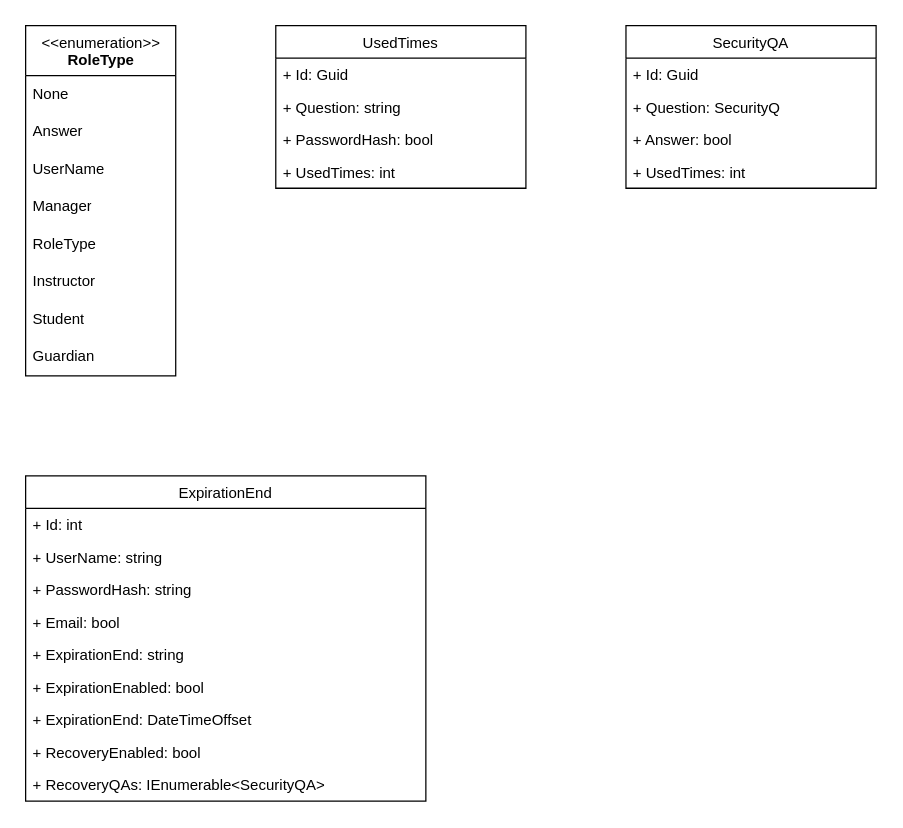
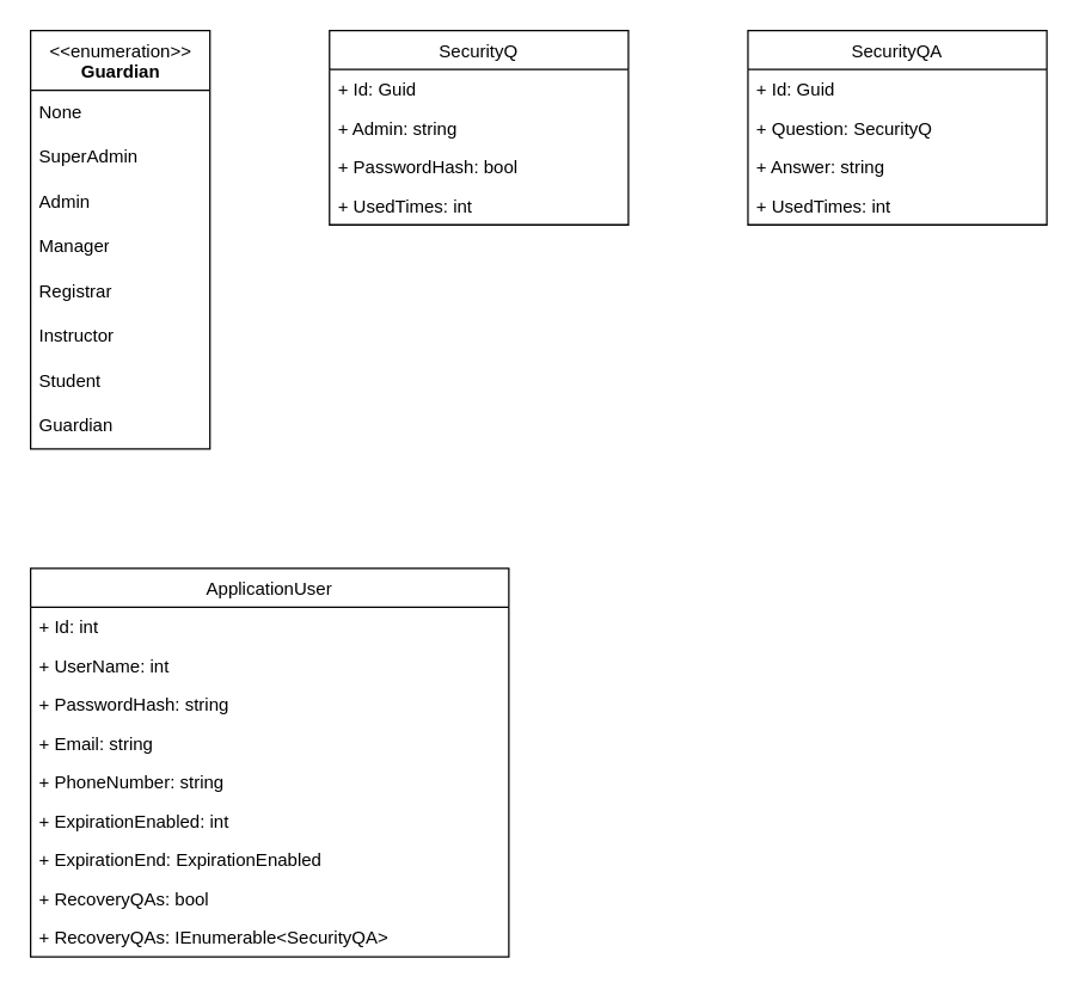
- <mxCell id="12" value="UsedTimes" style="swimlane;fontStyle=0;childLayout=stackLayout;horizontal=1;startSize=26;fillColor=none;horizontalStack=0;resizeParent=1;resizeParentMax=0;resizeLast=0;collapsible=1;marginBottom=0;" parent="1" vertex="1"><mxGeometry x="220" y="20" width="200" height="130" as="geometry" /></mxCell>
+ <mxCell id="12" value="SecurityQ" style="swimlane;fontStyle=0;childLayout=stackLayout;horizontal=1;startSize=26;fillColor=none;horizontalStack=0;resizeParent=1;resizeParentMax=0;resizeLast=0;collapsible=1;marginBottom=0;" parent="1" vertex="1"><mxGeometry x="220" y="20" width="200" height="130" as="geometry" /></mxCell>
- <mxCell id="22" value="&amp;lt;&amp;lt;enumeration&amp;gt;&amp;gt;&lt;br&gt;&lt;b&gt;RoleType&lt;/b&gt;" style="swimlane;fontStyle=0;align=center;verticalAlign=top;childLayout=stackLayout;horizontal=1;startSize=40;horizontalStack=0;resizeParent=1;resizeParentMax=0;resizeLast=0;collapsible=0;marginBottom=0;html=1;" parent="1" vertex="1"><mxGeometry x="20" y="20" width="120" height="280" as="geometry" /></mxCell>
+ <mxCell id="22" value="&amp;lt;&amp;lt;enumeration&amp;gt;&amp;gt;&lt;br&gt;&lt;b&gt;Guardian&lt;/b&gt;" style="swimlane;fontStyle=0;align=center;verticalAlign=top;childLayout=stackLayout;horizontal=1;startSize=40;horizontalStack=0;resizeParent=1;resizeParentMax=0;resizeLast=0;collapsible=0;marginBottom=0;html=1;" parent="1" vertex="1"><mxGeometry x="20" y="20" width="120" height="280" as="geometry" /></mxCell>
- <mxCell id="14" value="+ Question: string" style="text;strokeColor=none;fillColor=none;align=left;verticalAlign=top;spacingLeft=4;spacingRight=4;overflow=hidden;rotatable=0;points=[[0,0.5],[1,0.5]];portConstraint=eastwest;" parent="12" vertex="1"><mxGeometry y="52" width="200" height="26" as="geometry" /></mxCell>
+ <mxCell id="14" value="+ Admin: string" style="text;strokeColor=none;fillColor=none;align=left;verticalAlign=top;spacingLeft=4;spacingRight=4;overflow=hidden;rotatable=0;points=[[0,0.5],[1,0.5]];portConstraint=eastwest;" parent="12" vertex="1"><mxGeometry y="52" width="200" height="26" as="geometry" /></mxCell>
- <mxCell id="24" value="Answer" style="text;html=1;strokeColor=none;fillColor=none;align=left;verticalAlign=middle;spacingLeft=4;spacingRight=4;overflow=hidden;rotatable=0;points=[[0,0.5],[1,0.5]];portConstraint=eastwest;" parent="22" vertex="1"><mxGeometry y="70" width="120" height="30" as="geometry" /></mxCell>
+ <mxCell id="24" value="SuperAdmin" style="text;html=1;strokeColor=none;fillColor=none;align=left;verticalAlign=middle;spacingLeft=4;spacingRight=4;overflow=hidden;rotatable=0;points=[[0,0.5],[1,0.5]];portConstraint=eastwest;" parent="22" vertex="1"><mxGeometry y="70" width="120" height="30" as="geometry" /></mxCell>
- <mxCell id="20" value="+ Answer: bool" style="text;strokeColor=none;fillColor=none;align=left;verticalAlign=top;spacingLeft=4;spacingRight=4;overflow=hidden;rotatable=0;points=[[0,0.5],[1,0.5]];portConstraint=eastwest;" parent="17" vertex="1"><mxGeometry y="78" width="200" height="26" as="geometry" /></mxCell>
+ <mxCell id="20" value="+ Answer: string" style="text;strokeColor=none;fillColor=none;align=left;verticalAlign=top;spacingLeft=4;spacingRight=4;overflow=hidden;rotatable=0;points=[[0,0.5],[1,0.5]];portConstraint=eastwest;" parent="17" vertex="1"><mxGeometry y="78" width="200" height="26" as="geometry" /></mxCell>
- <mxCell id="25" value="UserName" style="text;html=1;strokeColor=none;fillColor=none;align=left;verticalAlign=middle;spacingLeft=4;spacingRight=4;overflow=hidden;rotatable=0;points=[[0,0.5],[1,0.5]];portConstraint=eastwest;" parent="22" vertex="1"><mxGeometry y="100" width="120" height="30" as="geometry" /></mxCell>
+ <mxCell id="25" value="Admin" style="text;html=1;strokeColor=none;fillColor=none;align=left;verticalAlign=middle;spacingLeft=4;spacingRight=4;overflow=hidden;rotatable=0;points=[[0,0.5],[1,0.5]];portConstraint=eastwest;" parent="22" vertex="1"><mxGeometry y="100" width="120" height="30" as="geometry" /></mxCell>
- <mxCell id="27" value="RoleType" style="text;html=1;strokeColor=none;fillColor=none;align=left;verticalAlign=middle;spacingLeft=4;spacingRight=4;overflow=hidden;rotatable=0;points=[[0,0.5],[1,0.5]];portConstraint=eastwest;" parent="22" vertex="1"><mxGeometry y="160" width="120" height="30" as="geometry" /></mxCell>
+ <mxCell id="27" value="Registrar" style="text;html=1;strokeColor=none;fillColor=none;align=left;verticalAlign=middle;spacingLeft=4;spacingRight=4;overflow=hidden;rotatable=0;points=[[0,0.5],[1,0.5]];portConstraint=eastwest;" parent="22" vertex="1"><mxGeometry y="160" width="120" height="30" as="geometry" /></mxCell>
- <mxCell id="2" value="ExpirationEnd" style="swimlane;fontStyle=0;childLayout=stackLayout;horizontal=1;startSize=26;fillColor=none;horizontalStack=0;resizeParent=1;resizeParentMax=0;resizeLast=0;collapsible=1;marginBottom=0;" parent="1" vertex="1"><mxGeometry x="20" y="380" width="320" height="260" as="geometry" /></mxCell>
+ <mxCell id="2" value="ApplicationUser" style="swimlane;fontStyle=0;childLayout=stackLayout;horizontal=1;startSize=26;fillColor=none;horizontalStack=0;resizeParent=1;resizeParentMax=0;resizeLast=0;collapsible=1;marginBottom=0;" parent="1" vertex="1"><mxGeometry x="20" y="380" width="320" height="260" as="geometry" /></mxCell>
- <mxCell id="4" value="+ UserName: string" style="text;strokeColor=none;fillColor=none;align=left;verticalAlign=top;spacingLeft=4;spacingRight=4;overflow=hidden;rotatable=0;points=[[0,0.5],[1,0.5]];portConstraint=eastwest;" parent="2" vertex="1"><mxGeometry y="52" width="320" height="26" as="geometry" /></mxCell>
+ <mxCell id="4" value="+ UserName: int" style="text;strokeColor=none;fillColor=none;align=left;verticalAlign=top;spacingLeft=4;spacingRight=4;overflow=hidden;rotatable=0;points=[[0,0.5],[1,0.5]];portConstraint=eastwest;" parent="2" vertex="1"><mxGeometry y="52" width="320" height="26" as="geometry" /></mxCell>
- <mxCell id="6" value="+ Email: bool" style="text;strokeColor=none;fillColor=none;align=left;verticalAlign=top;spacingLeft=4;spacingRight=4;overflow=hidden;rotatable=0;points=[[0,0.5],[1,0.5]];portConstraint=eastwest;" parent="2" vertex="1"><mxGeometry y="104" width="320" height="26" as="geometry" /></mxCell>
+ <mxCell id="6" value="+ Email: string" style="text;strokeColor=none;fillColor=none;align=left;verticalAlign=top;spacingLeft=4;spacingRight=4;overflow=hidden;rotatable=0;points=[[0,0.5],[1,0.5]];portConstraint=eastwest;" parent="2" vertex="1"><mxGeometry y="104" width="320" height="26" as="geometry" /></mxCell>
- <mxCell id="7" value="+ ExpirationEnd: string" style="text;strokeColor=none;fillColor=none;align=left;verticalAlign=top;spacingLeft=4;spacingRight=4;overflow=hidden;rotatable=0;points=[[0,0.5],[1,0.5]];portConstraint=eastwest;" parent="2" vertex="1"><mxGeometry y="130" width="320" height="26" as="geometry" /></mxCell>
+ <mxCell id="7" value="+ PhoneNumber: string" style="text;strokeColor=none;fillColor=none;align=left;verticalAlign=top;spacingLeft=4;spacingRight=4;overflow=hidden;rotatable=0;points=[[0,0.5],[1,0.5]];portConstraint=eastwest;" parent="2" vertex="1"><mxGeometry y="130" width="320" height="26" as="geometry" /></mxCell>
- <mxCell id="8" value="+ ExpirationEnabled: bool" style="text;strokeColor=none;fillColor=none;align=left;verticalAlign=top;spacingLeft=4;spacingRight=4;overflow=hidden;rotatable=0;points=[[0,0.5],[1,0.5]];portConstraint=eastwest;" parent="2" vertex="1"><mxGeometry y="156" width="320" height="26" as="geometry" /></mxCell>
+ <mxCell id="8" value="+ ExpirationEnabled: int" style="text;strokeColor=none;fillColor=none;align=left;verticalAlign=top;spacingLeft=4;spacingRight=4;overflow=hidden;rotatable=0;points=[[0,0.5],[1,0.5]];portConstraint=eastwest;" parent="2" vertex="1"><mxGeometry y="156" width="320" height="26" as="geometry" /></mxCell>
- <mxCell id="9" value="+ ExpirationEnd: DateTimeOffset" style="text;strokeColor=none;fillColor=none;align=left;verticalAlign=top;spacingLeft=4;spacingRight=4;overflow=hidden;rotatable=0;points=[[0,0.5],[1,0.5]];portConstraint=eastwest;" parent="2" vertex="1"><mxGeometry y="182" width="320" height="26" as="geometry" /></mxCell>
+ <mxCell id="9" value="+ ExpirationEnd: ExpirationEnabled" style="text;strokeColor=none;fillColor=none;align=left;verticalAlign=top;spacingLeft=4;spacingRight=4;overflow=hidden;rotatable=0;points=[[0,0.5],[1,0.5]];portConstraint=eastwest;" parent="2" vertex="1"><mxGeometry y="182" width="320" height="26" as="geometry" /></mxCell>
- <mxCell id="10" value="+ RecoveryEnabled: bool" style="text;strokeColor=none;fillColor=none;align=left;verticalAlign=top;spacingLeft=4;spacingRight=4;overflow=hidden;rotatable=0;points=[[0,0.5],[1,0.5]];portConstraint=eastwest;" parent="2" vertex="1"><mxGeometry y="208" width="320" height="26" as="geometry" /></mxCell>
+ <mxCell id="10" value="+ RecoveryQAs: bool" style="text;strokeColor=none;fillColor=none;align=left;verticalAlign=top;spacingLeft=4;spacingRight=4;overflow=hidden;rotatable=0;points=[[0,0.5],[1,0.5]];portConstraint=eastwest;" parent="2" vertex="1"><mxGeometry y="208" width="320" height="26" as="geometry" /></mxCell>
